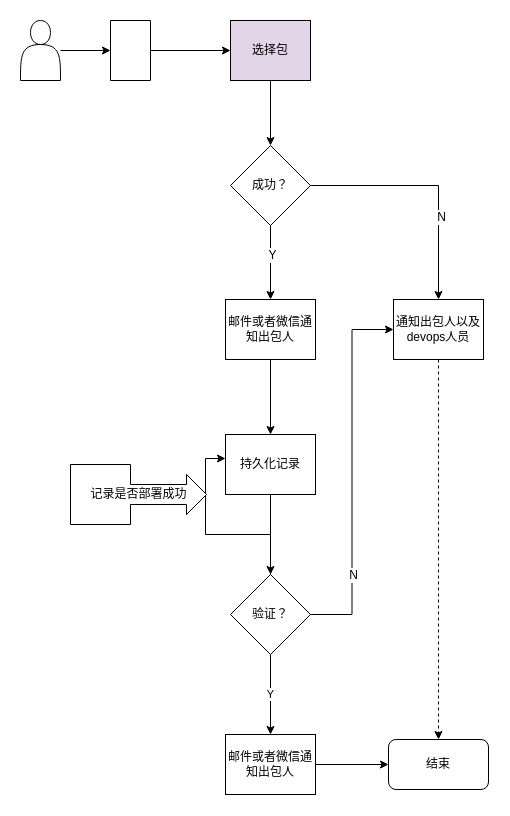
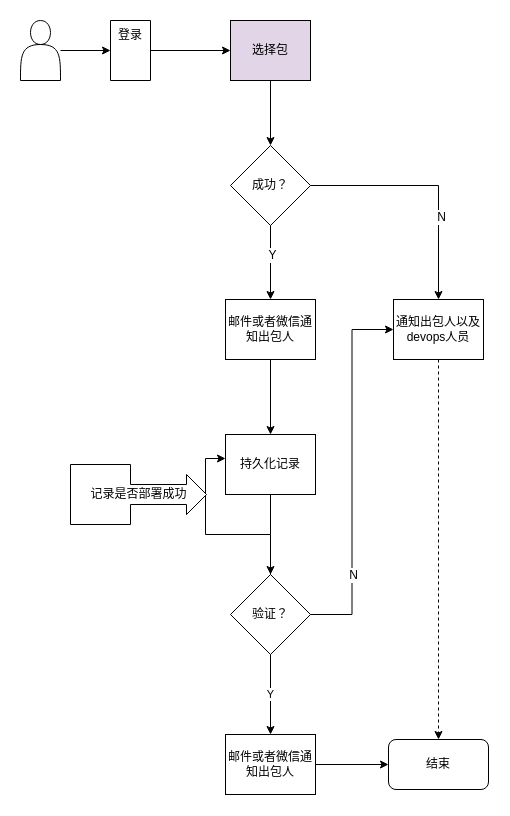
+ <mxCell id="6" value="登录" style="text;html=1;strokeColor=none;fillColor=none;align=center;verticalAlign=middle;whiteSpace=wrap;rounded=0;" vertex="1" parent="1"><mxGeometry x="110" y="25" width="40" height="20" as="geometry" /></mxCell>
